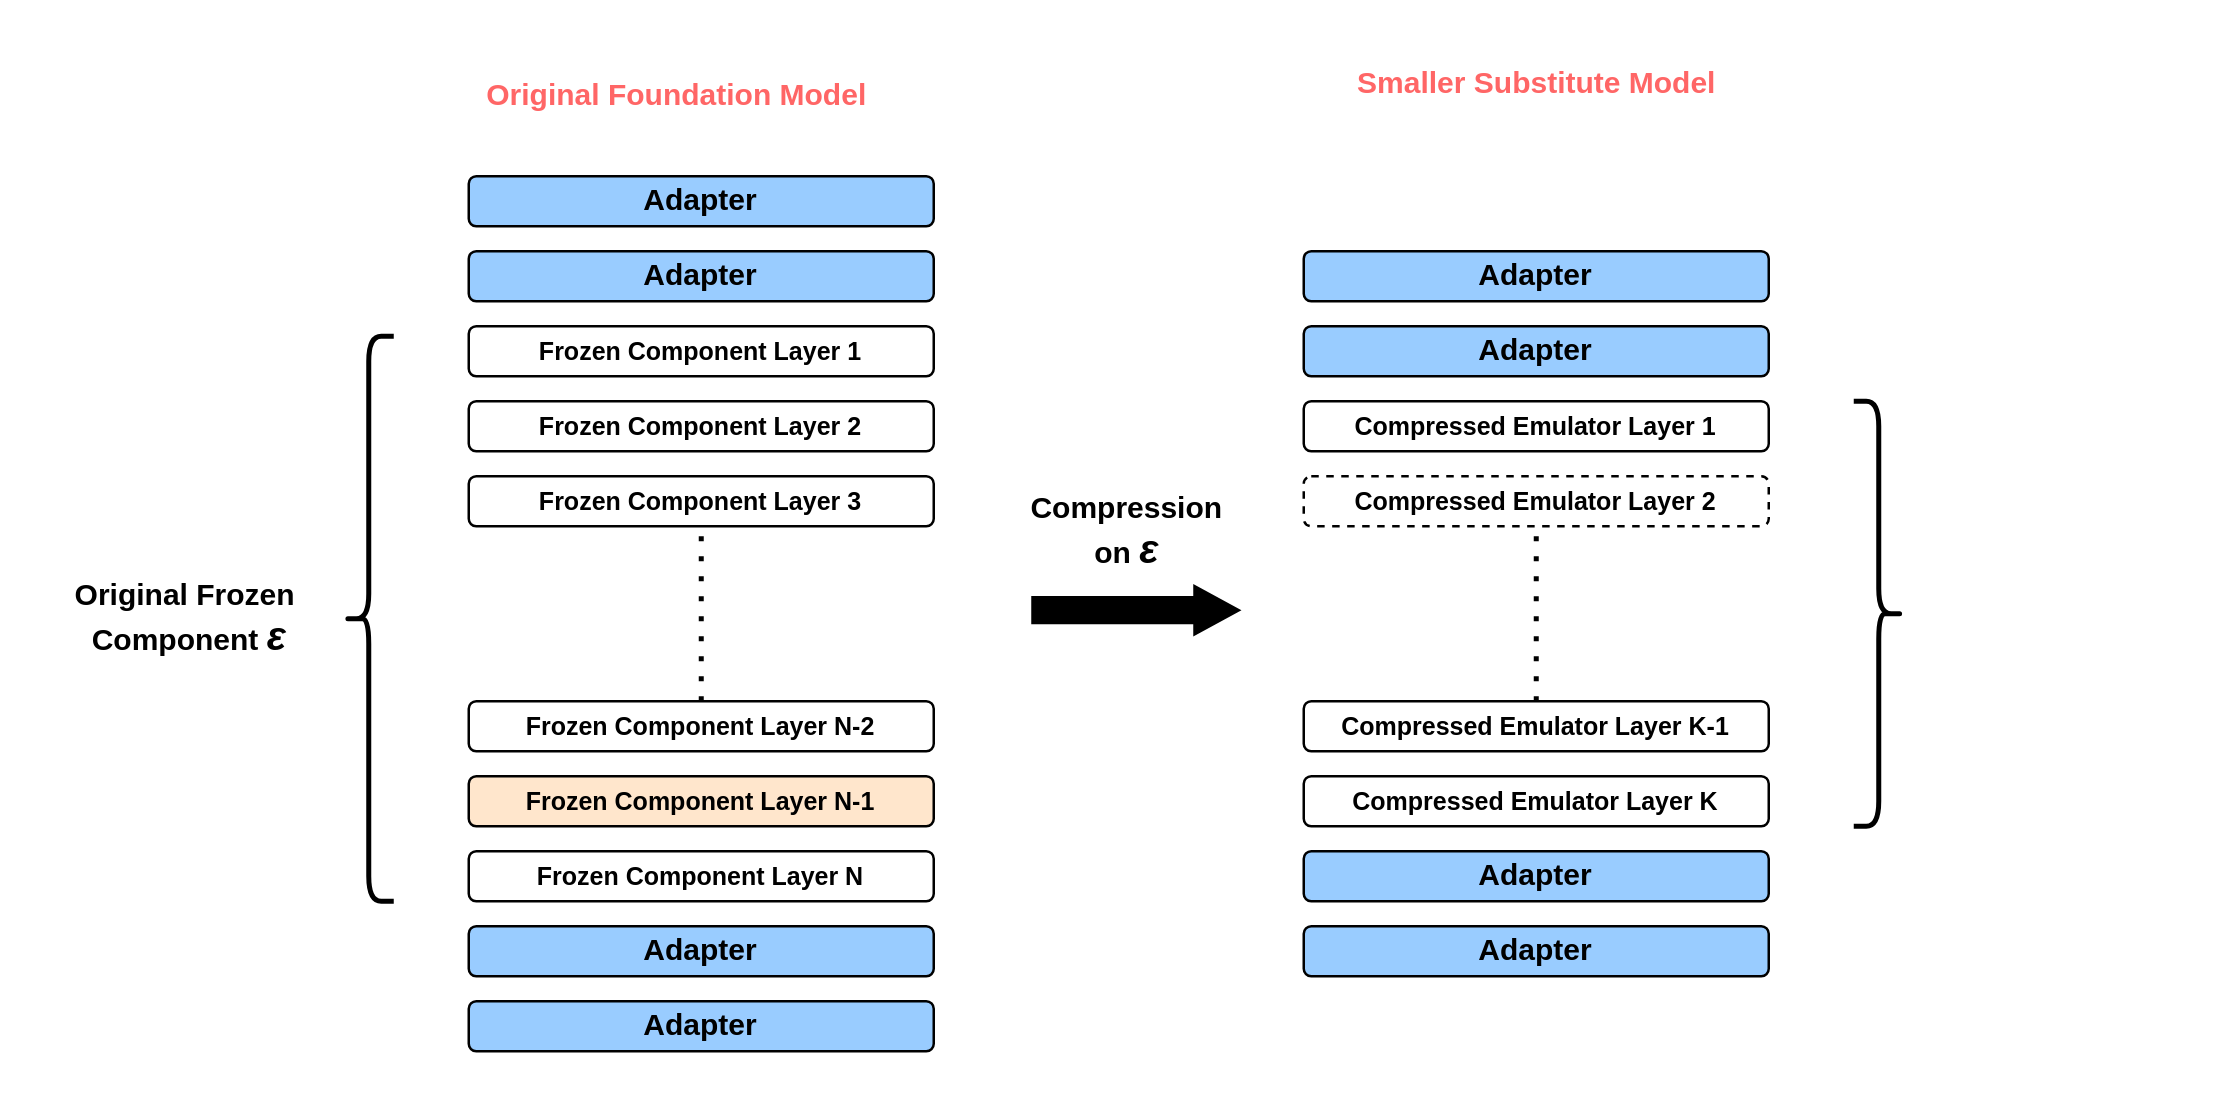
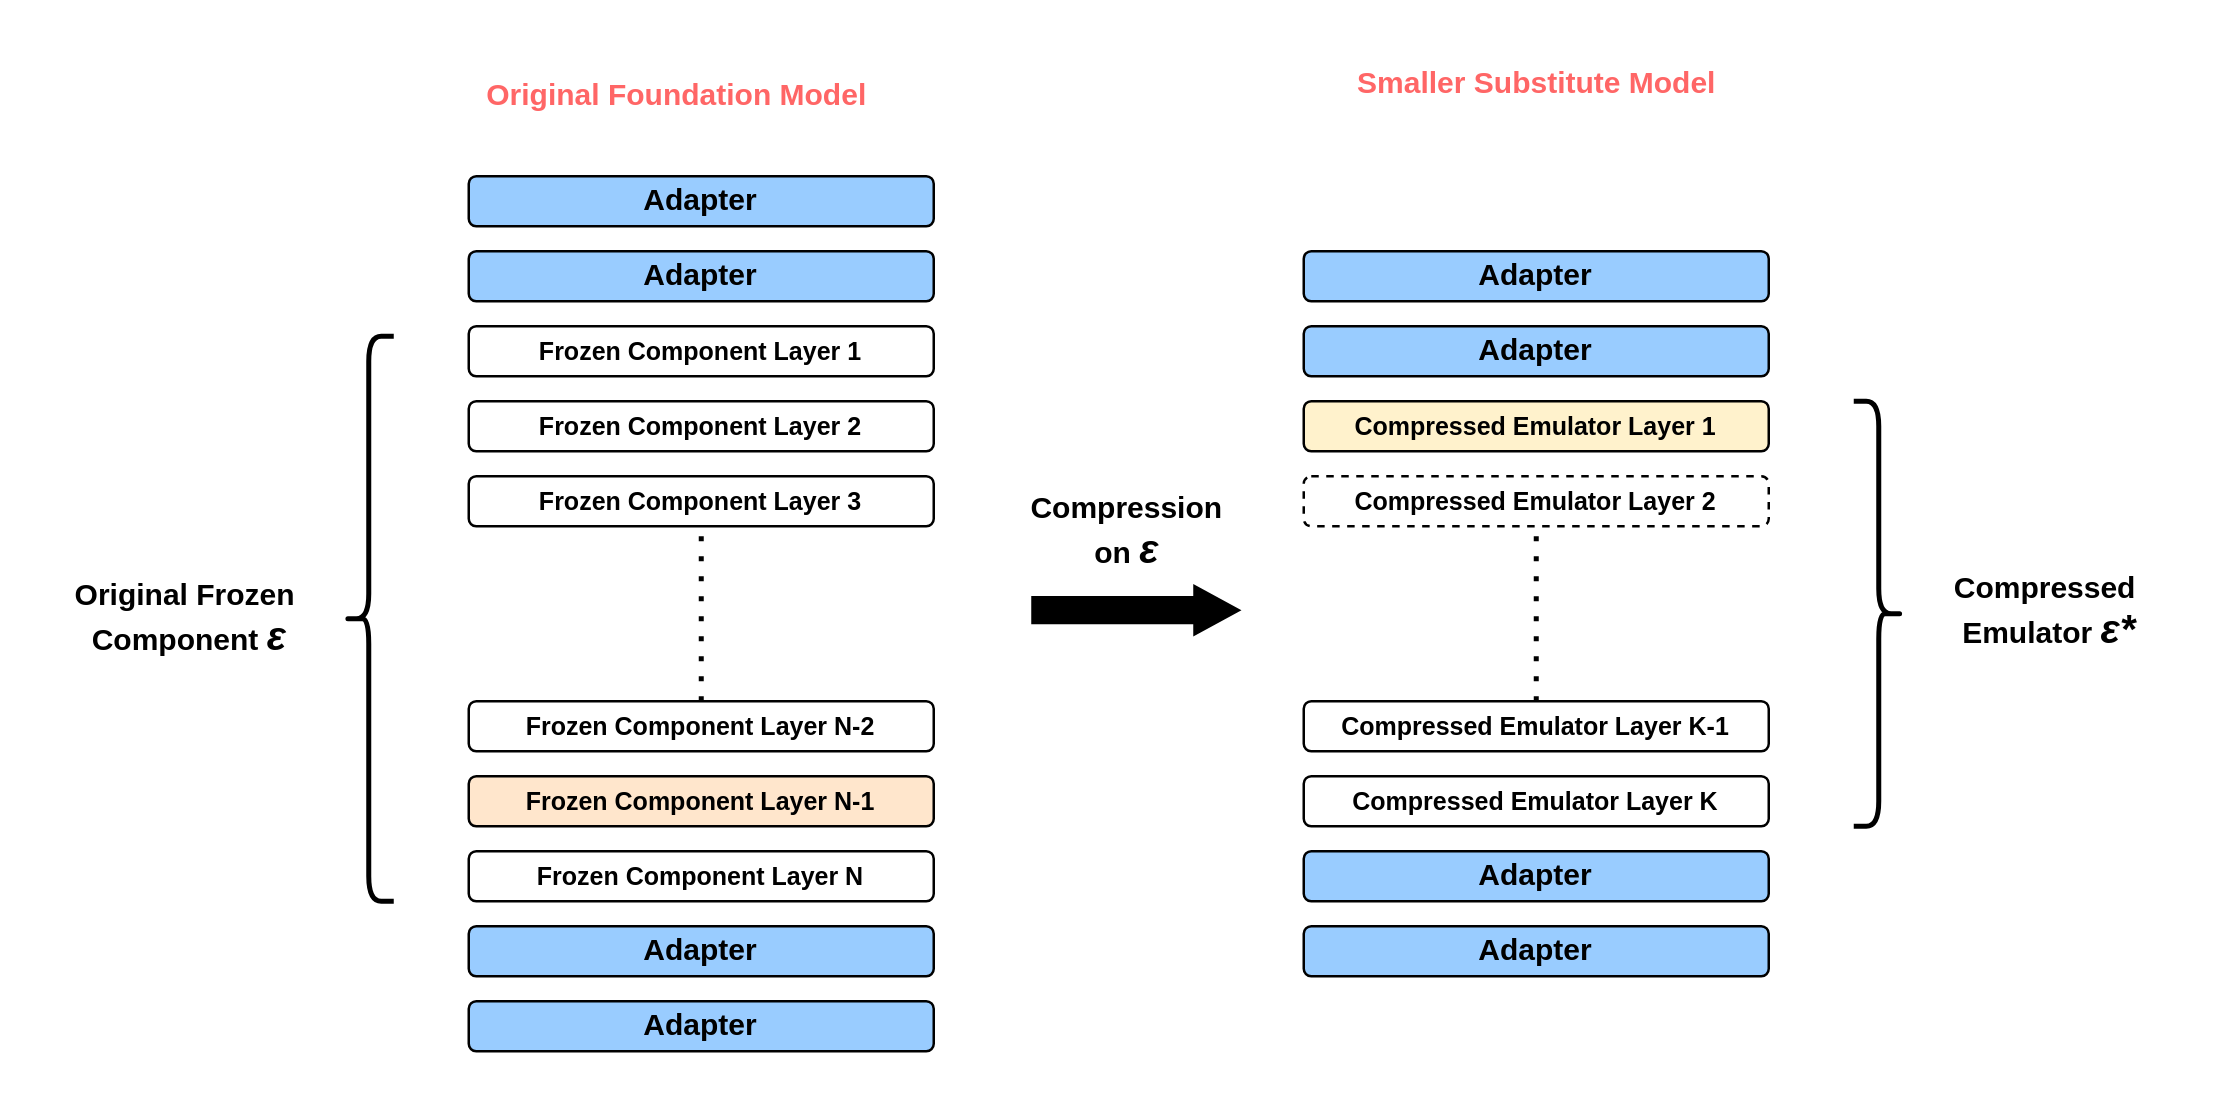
- <mxCell id="16" value="&lt;b&gt;&lt;font style=&quot;font-size: 10px;&quot;&gt;Compressed Emulator Layer 1&lt;/font&gt;&lt;/b&gt;" style="rounded=1;whiteSpace=wrap;html=1;" vertex="1" parent="1"><mxGeometry x="521" y="160" width="186" height="20" as="geometry" /></mxCell>
+ <mxCell id="16" value="&lt;b&gt;&lt;font style=&quot;font-size: 10px;&quot;&gt;Compressed Emulator Layer 1&lt;/font&gt;&lt;/b&gt;" style="rounded=1;whiteSpace=wrap;html=1;fillColor=#fff2cc;" vertex="1" parent="1"><mxGeometry x="521" y="160" width="186" height="20" as="geometry" /></mxCell>
+ <mxCell id="27" value="&lt;b&gt;Compressed&amp;nbsp;&lt;/b&gt;&lt;div&gt;&lt;b&gt;Emulator&amp;nbsp;&lt;/b&gt;&lt;b style=&quot;text-wrap: wrap; font-size: medium; text-align: start;&quot;&gt;&lt;i&gt;&lt;span style=&quot;font-size: 12pt; font-family: Arial, sans-serif;&quot; lang=&quot;EN-US&quot;&gt;ε*&lt;/span&gt;&lt;/i&gt;&lt;/b&gt;&lt;/div&gt;" style="text;html=1;align=center;verticalAlign=middle;resizable=0;points=[];autosize=1;strokeColor=none;fillColor=none;" vertex="1" parent="1"><mxGeometry x="772" y="220.07" width="94" height="47" as="geometry" /></mxCell>
